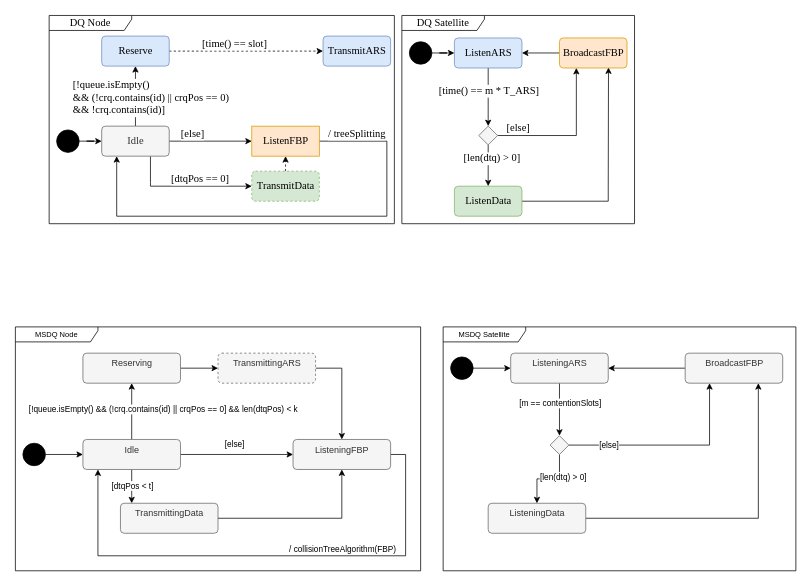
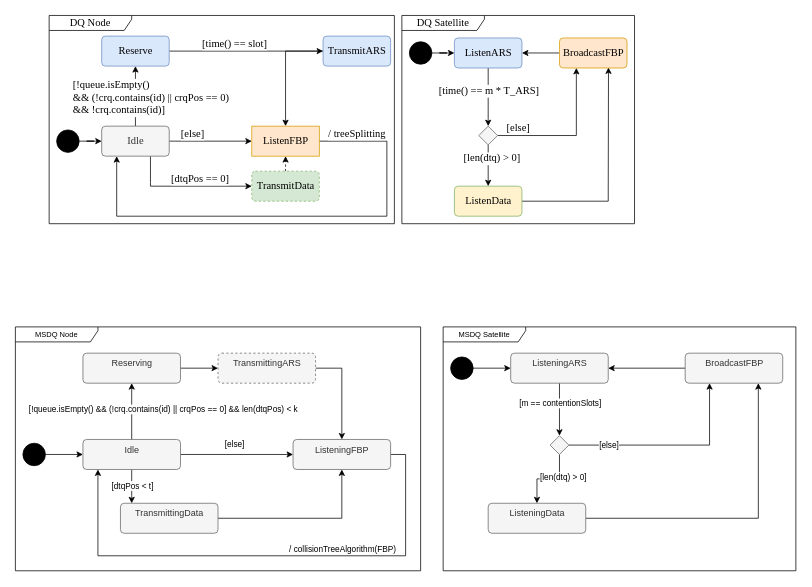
- <mxCell id="48" style="edgeStyle=orthogonalEdgeStyle;rounded=0;orthogonalLoop=1;jettySize=auto;html=1;fontFamily=Times New Roman;fontSize=14;dashed=1;" edge="1" parent="1" source="50" target="56"><mxGeometry relative="1" as="geometry" /></mxCell>
+ <mxCell id="48" style="edgeStyle=orthogonalEdgeStyle;rounded=0;orthogonalLoop=1;jettySize=auto;html=1;fontFamily=Times New Roman;fontSize=14;" edge="1" parent="1" source="50" target="56"><mxGeometry relative="1" as="geometry" /></mxCell>
+ <mxCell id="47" style="edgeStyle=orthogonalEdgeStyle;rounded=0;orthogonalLoop=1;jettySize=auto;html=1;fontFamily=Times New Roman;fontSize=14;" edge="1" parent="1" source="56" target="55"><mxGeometry relative="1" as="geometry"><Array as="points"><mxPoint x="380" y="107.5" /><mxPoint x="380" y="107.5" /></Array></mxGeometry></mxCell>
- <mxCell id="63" value="ListenData" style="html=1;align=center;verticalAlign=middle;rounded=1;absoluteArcSize=1;arcSize=10;dashed=0;fillColor=#d5e8d4;strokeColor=#82b366;fontFamily=Times New Roman;fontSize=14;" vertex="1" parent="1"><mxGeometry x="605" y="247.5" width="90" height="40" as="geometry" /></mxCell>
+ <mxCell id="63" value="ListenData" style="html=1;align=center;verticalAlign=middle;rounded=1;absoluteArcSize=1;arcSize=10;dashed=0;fillColor=#fff2cc;strokeColor=#82b366;fontFamily=Times New Roman;fontSize=14;" vertex="1" parent="1"><mxGeometry x="605" y="247.5" width="90" height="40" as="geometry" /></mxCell>
